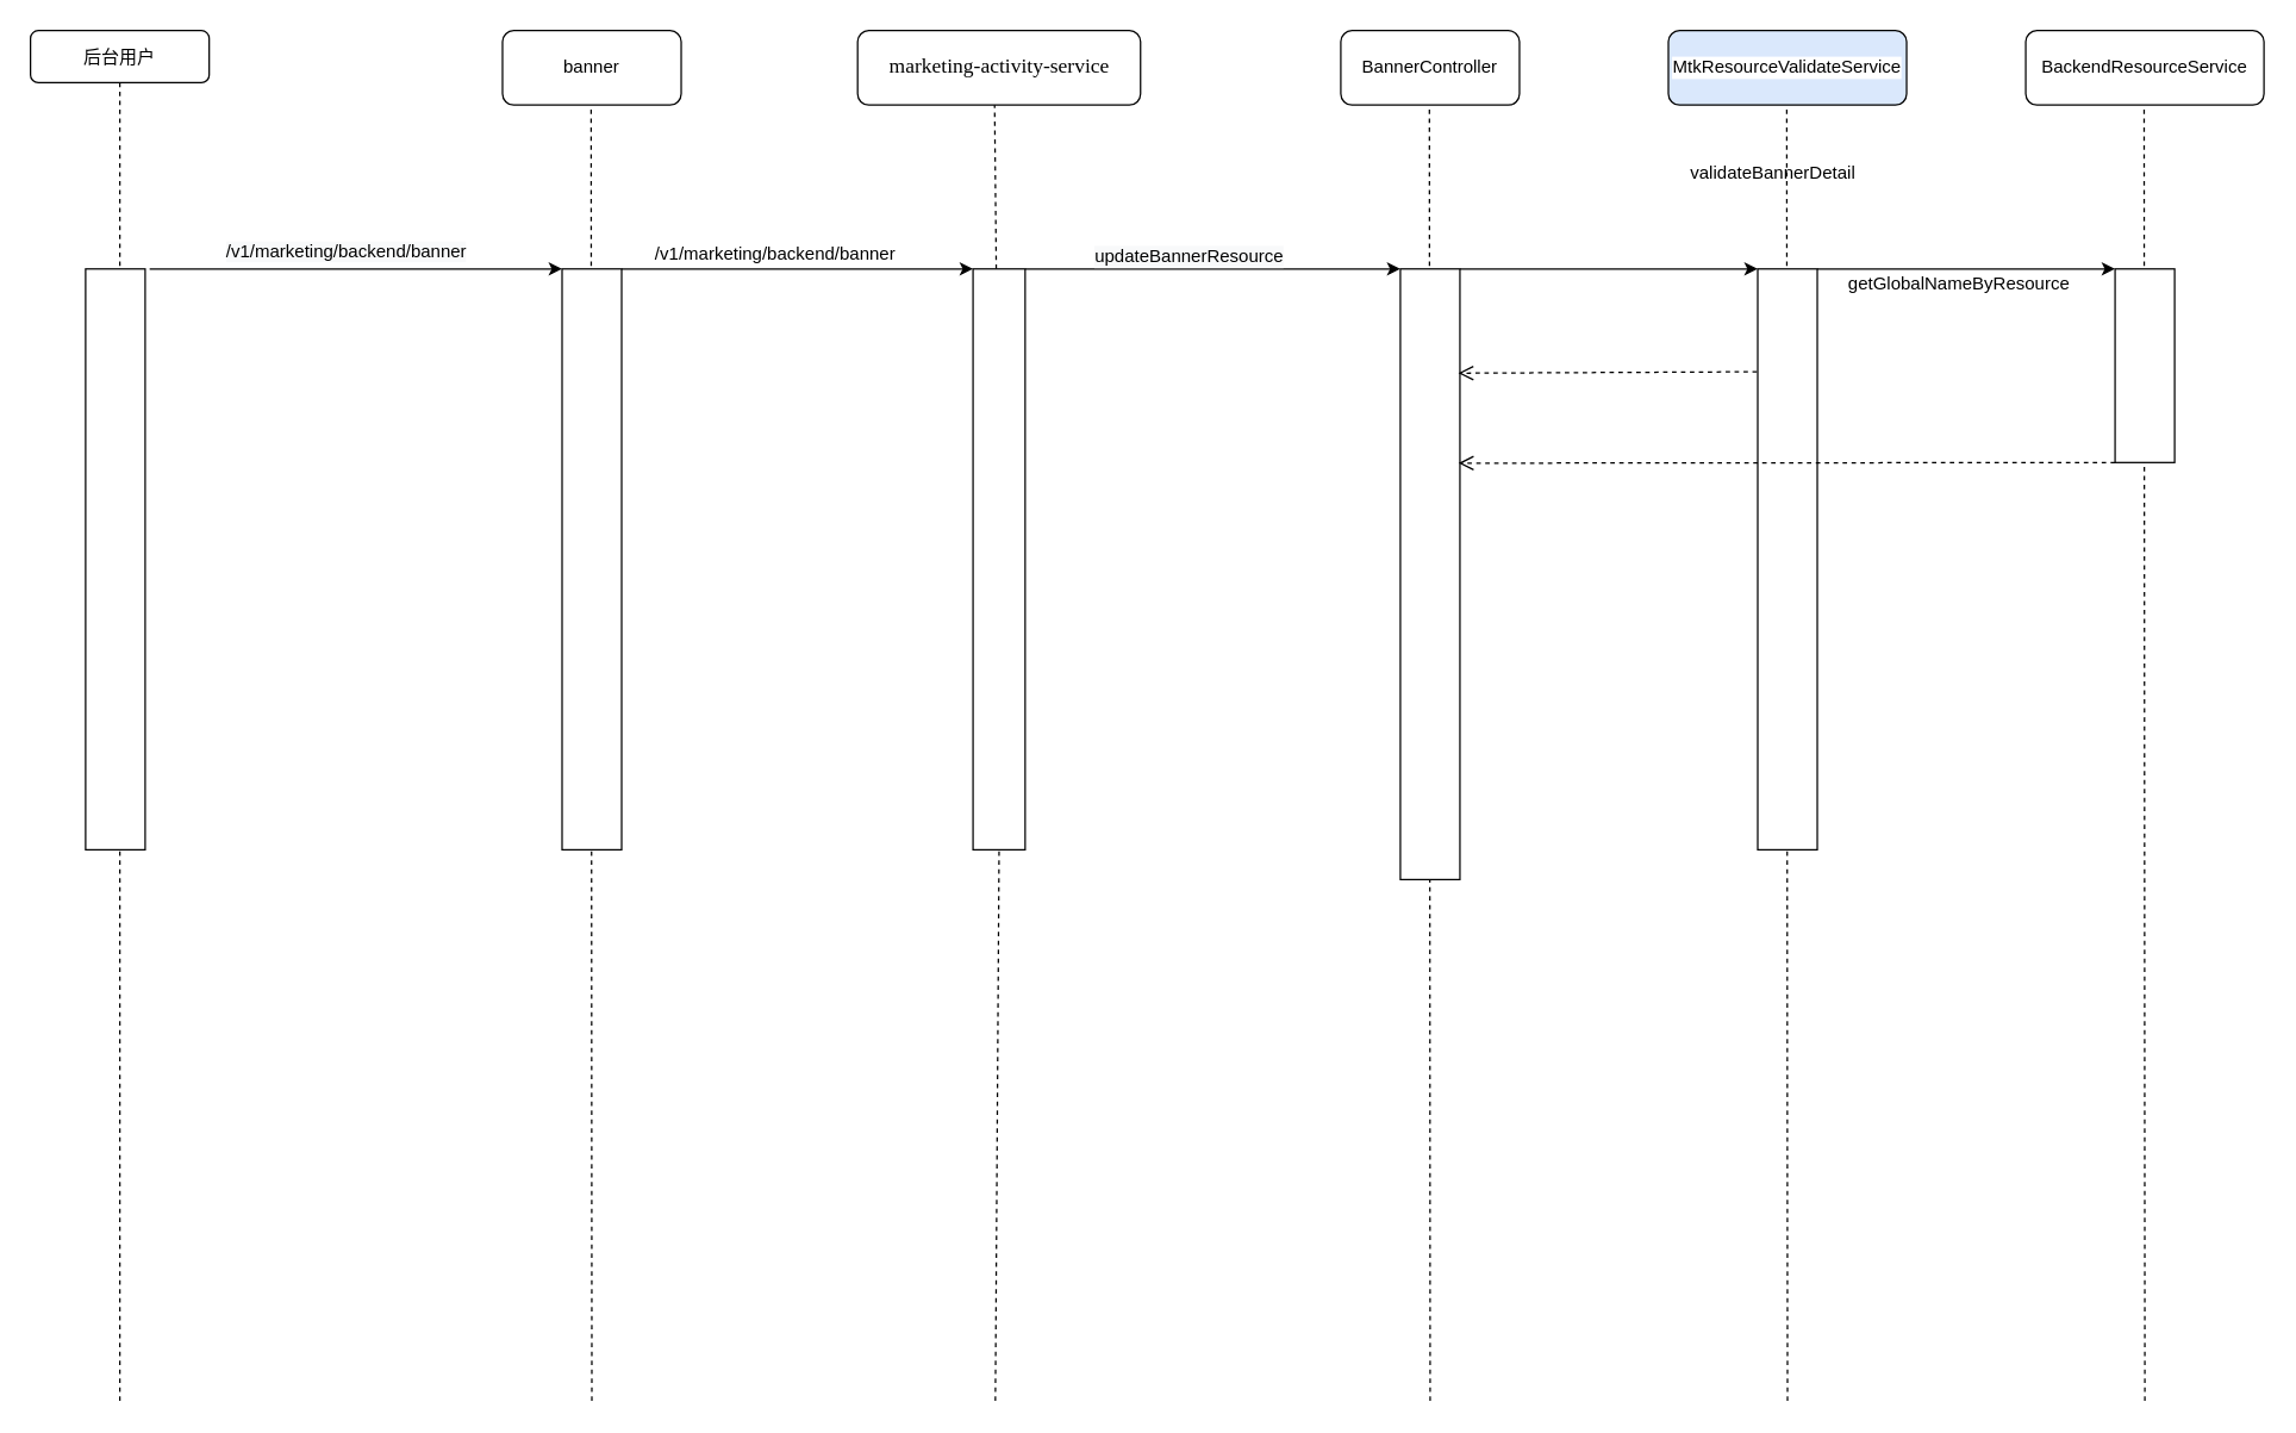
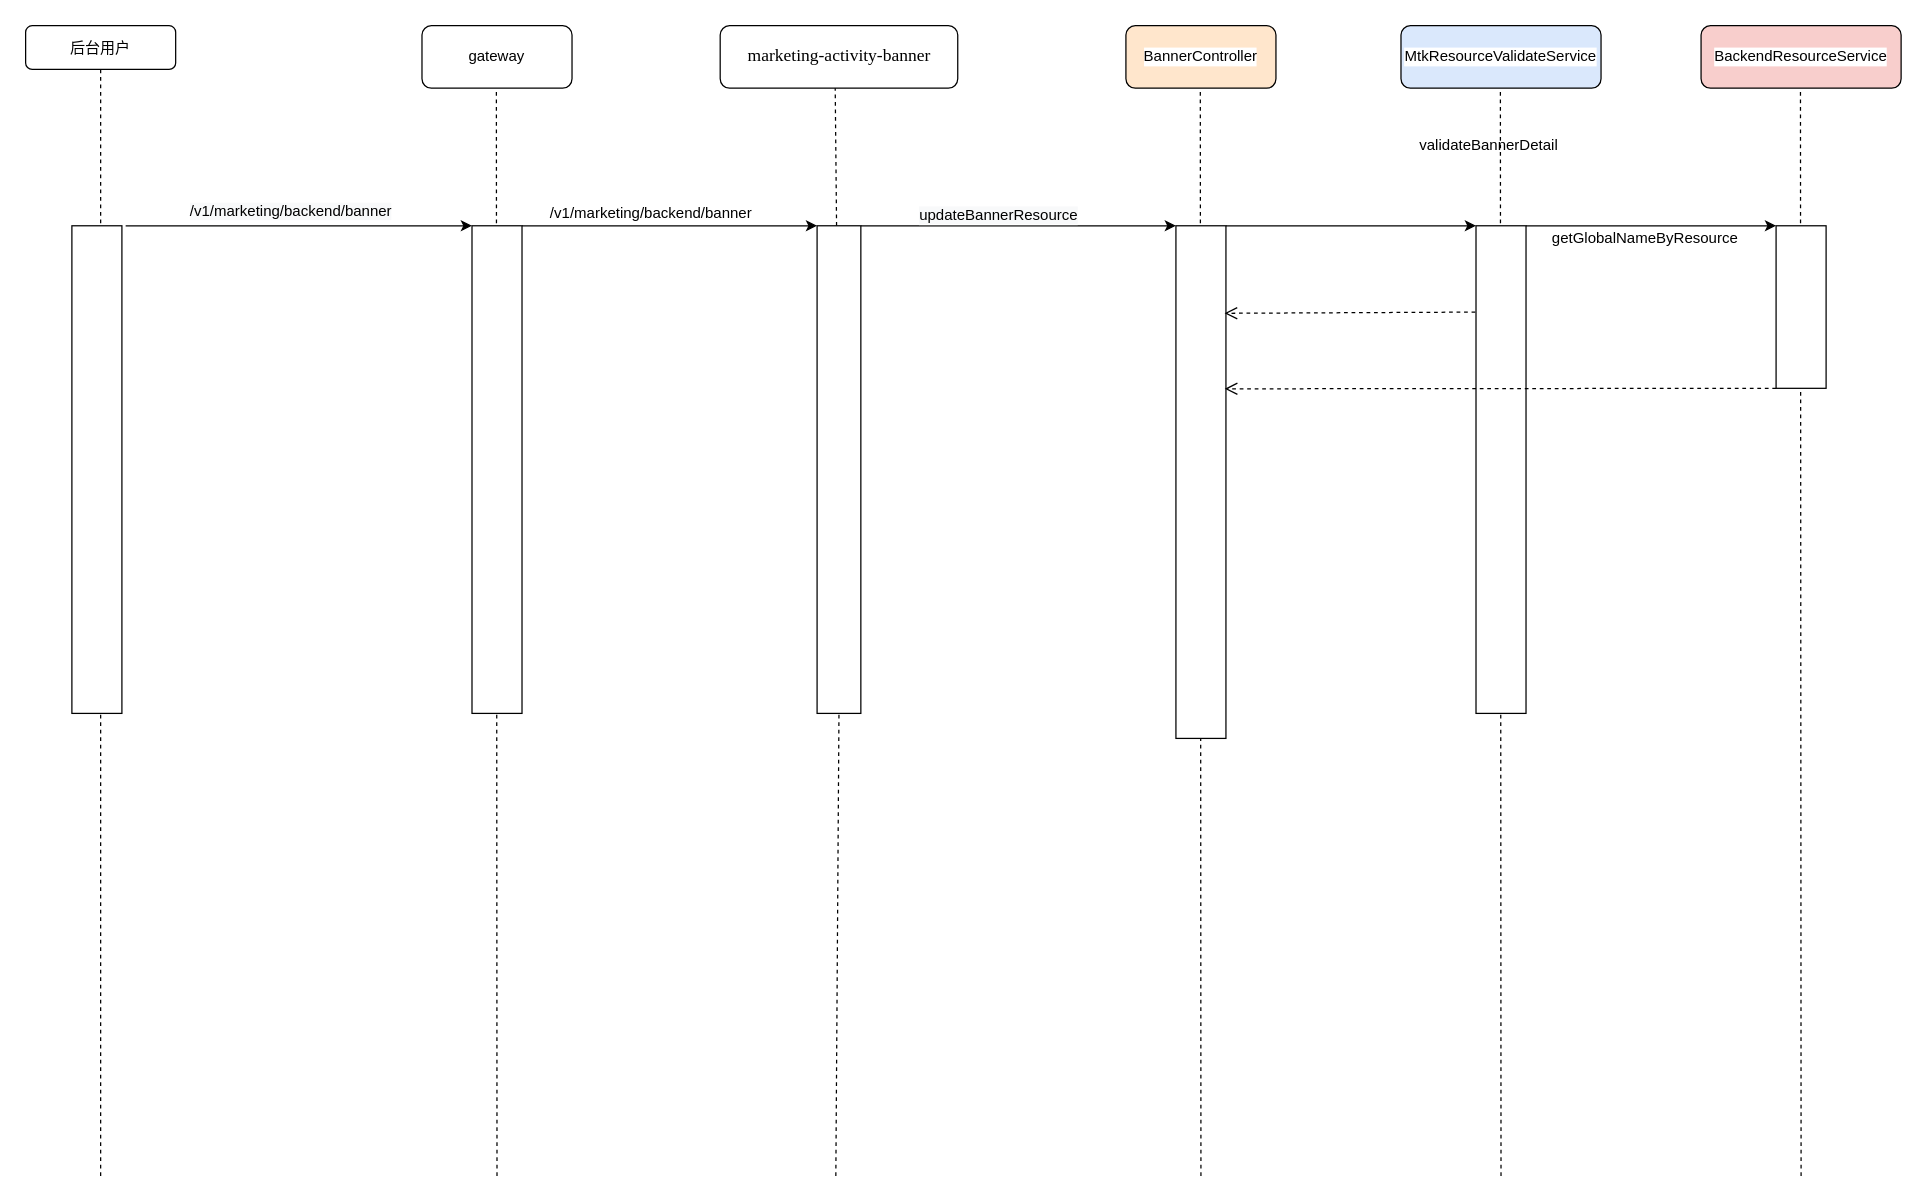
- <mxCell id="17" value="banner" style="rounded=1;whiteSpace=wrap;html=1;labelBackgroundColor=default;fontColor=#000000;" vertex="1" parent="1"><mxGeometry x="337" y="20" width="120" height="50" as="geometry" /></mxCell>
+ <mxCell id="17" value="gateway" style="rounded=1;whiteSpace=wrap;html=1;labelBackgroundColor=default;fontColor=#000000;" vertex="1" parent="1"><mxGeometry x="337" y="20" width="120" height="50" as="geometry" /></mxCell>
- <mxCell id="5" value="&lt;p class=&quot;MsoNormal&quot; style=&quot;margin: 0pt 0pt 0.0pt ; text-align: justify ; font-family: &amp;#34;calibri&amp;#34; ; font-size: 10.5pt&quot;&gt;&lt;span style=&quot;font-size: 10.5pt&quot;&gt;marketing-activity-service&lt;/span&gt;&lt;/p&gt;" style="rounded=1;whiteSpace=wrap;html=1;labelBackgroundColor=default;fontColor=#000000;" vertex="1" parent="1"><mxGeometry x="575.5" y="20" width="190" height="50" as="geometry" /></mxCell>
+ <mxCell id="5" value="&lt;p class=&quot;MsoNormal&quot; style=&quot;margin: 0pt 0pt 0.0pt ; text-align: justify ; font-family: &amp;#34;calibri&amp;#34; ; font-size: 10.5pt&quot;&gt;&lt;span style=&quot;font-size: 10.5pt&quot;&gt;marketing-activity-banner&lt;/span&gt;&lt;/p&gt;" style="rounded=1;whiteSpace=wrap;html=1;labelBackgroundColor=default;fontColor=#000000;" vertex="1" parent="1"><mxGeometry x="575.5" y="20" width="190" height="50" as="geometry" /></mxCell>
- <mxCell id="22" value="BannerController" style="rounded=1;whiteSpace=wrap;html=1;labelBackgroundColor=default;fontColor=#000000;" vertex="1" parent="1"><mxGeometry x="900" y="20" width="120" height="50" as="geometry" /></mxCell>
+ <mxCell id="22" value="BannerController" style="rounded=1;whiteSpace=wrap;html=1;labelBackgroundColor=default;fontColor=#000000;fillColor=#ffe6cc;" vertex="1" parent="1"><mxGeometry x="900" y="20" width="120" height="50" as="geometry" /></mxCell>
- <mxCell id="28" value="BackendResourceService" style="rounded=1;whiteSpace=wrap;html=1;labelBackgroundColor=default;fontColor=#000000;" vertex="1" parent="1"><mxGeometry x="1360" y="20" width="160" height="50" as="geometry" /></mxCell>
+ <mxCell id="28" value="BackendResourceService" style="rounded=1;whiteSpace=wrap;html=1;labelBackgroundColor=default;fontColor=#000000;fillColor=#f8cecc;" vertex="1" parent="1"><mxGeometry x="1360" y="20" width="160" height="50" as="geometry" /></mxCell>
